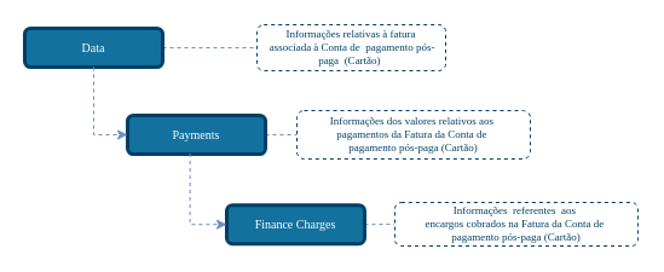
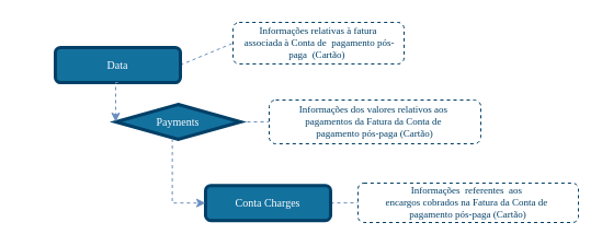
- <mxCell id="3" value="Data" style="rounded=1;whiteSpace=wrap;html=1;comic=0;shadow=0;backgroundOutline=0;snapToPoint=0;fixDash=0;strokeWidth=3;fontFamily=Verdana;fontStyle=0;labelBackgroundColor=none;labelBorderColor=none;fontSize=10;fillColor=#13719E;strokeColor=#003F66;fontColor=#ffffff;" parent="1" vertex="1"><mxGeometry x="20" y="23" width="114" height="32" as="geometry" /></mxCell>
+ <mxCell id="3" value="Data" style="rounded=1;whiteSpace=wrap;html=1;comic=0;shadow=0;backgroundOutline=0;snapToPoint=0;fixDash=0;strokeWidth=3;fontFamily=Verdana;fontStyle=0;labelBackgroundColor=none;labelBorderColor=none;fontSize=10;fillColor=#13719E;strokeColor=#003F66;fontColor=#ffffff;" parent="1" vertex="1"><mxGeometry x="50" y="43" width="114" height="32" as="geometry" /></mxCell>
- <mxCell id="7" value="Payments" style="rounded=1;whiteSpace=wrap;html=1;comic=0;shadow=0;backgroundOutline=0;snapToPoint=0;fixDash=0;strokeWidth=3;fontFamily=Verdana;fontStyle=0;labelBackgroundColor=none;labelBorderColor=none;fontSize=10;fillColor=#13719E;strokeColor=#003F66;fontColor=#ffffff;" parent="1" vertex="1"><mxGeometry x="105" y="95" width="114" height="32" as="geometry" /></mxCell>
+ <mxCell id="7" value="Payments" style="rhombus;whiteSpace=wrap;html=1;comic=0;shadow=0;backgroundOutline=0;snapToPoint=0;fixDash=0;strokeWidth=3;fontFamily=Verdana;fontStyle=0;labelBackgroundColor=none;labelBorderColor=none;fontSize=10;fillColor=#13719E;strokeColor=#003F66;fontColor=#ffffff;" parent="1" vertex="1"><mxGeometry x="105" y="95" width="114" height="32" as="geometry" /></mxCell>
- <mxCell id="11" value="Finance Charges" style="rounded=1;whiteSpace=wrap;html=1;comic=0;shadow=0;backgroundOutline=0;snapToPoint=0;fixDash=0;strokeWidth=3;fontFamily=Verdana;fontStyle=0;labelBackgroundColor=none;labelBorderColor=none;fontSize=10;fillColor=#13719E;strokeColor=#003F66;fontColor=#ffffff;" parent="1" vertex="1"><mxGeometry x="186.99" y="169.2" width="114" height="32" as="geometry" /></mxCell>
+ <mxCell id="11" value="Conta Charges" style="rounded=1;whiteSpace=wrap;html=1;comic=0;shadow=0;backgroundOutline=0;snapToPoint=0;fixDash=0;strokeWidth=3;fontFamily=Verdana;fontStyle=0;labelBackgroundColor=none;labelBorderColor=none;fontSize=10;fillColor=#13719E;strokeColor=#003F66;fontColor=#ffffff;" parent="1" vertex="1"><mxGeometry x="186.99" y="169.2" width="114" height="32" as="geometry" /></mxCell>
